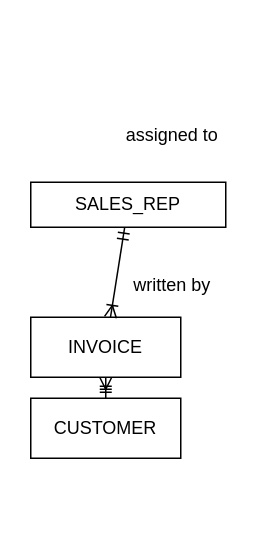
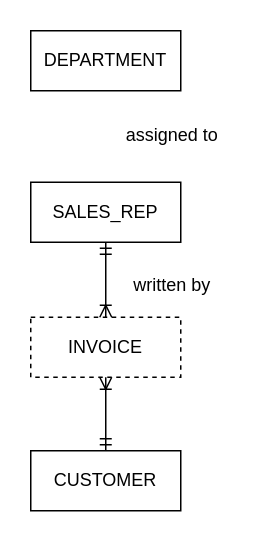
+ <mxCell id="4" value="DEPARTMENT" style="whiteSpace=wrap;html=1;align=center;" vertex="1" parent="1"><mxGeometry x="20" y="20" width="100" height="40" as="geometry" /></mxCell>
- <mxCell id="2" value="SALES_REP" style="whiteSpace=wrap;html=1;align=center;" vertex="1" parent="1"><mxGeometry x="20" y="121" width="130" height="30" as="geometry" /></mxCell>
+ <mxCell id="2" value="SALES_REP" style="whiteSpace=wrap;html=1;align=center;" vertex="1" parent="1"><mxGeometry x="20" y="121" width="100" height="40" as="geometry" /></mxCell>
- <mxCell id="3" value="INVOICE" style="whiteSpace=wrap;html=1;align=center;" vertex="1" parent="1"><mxGeometry x="20" y="211" width="100" height="40" as="geometry" /></mxCell>
+ <mxCell id="3" value="INVOICE" style="whiteSpace=wrap;html=1;align=center;dashed=1;" vertex="1" parent="1"><mxGeometry x="20" y="211" width="100" height="40" as="geometry" /></mxCell>
- <mxCell id="5" value="CUSTOMER" style="whiteSpace=wrap;html=1;align=center;" vertex="1" parent="1"><mxGeometry x="20" y="265" width="100" height="40" as="geometry" /></mxCell>
+ <mxCell id="5" value="CUSTOMER" style="whiteSpace=wrap;html=1;align=center;" vertex="1" parent="1"><mxGeometry x="20" y="300" width="100" height="40" as="geometry" /></mxCell>
